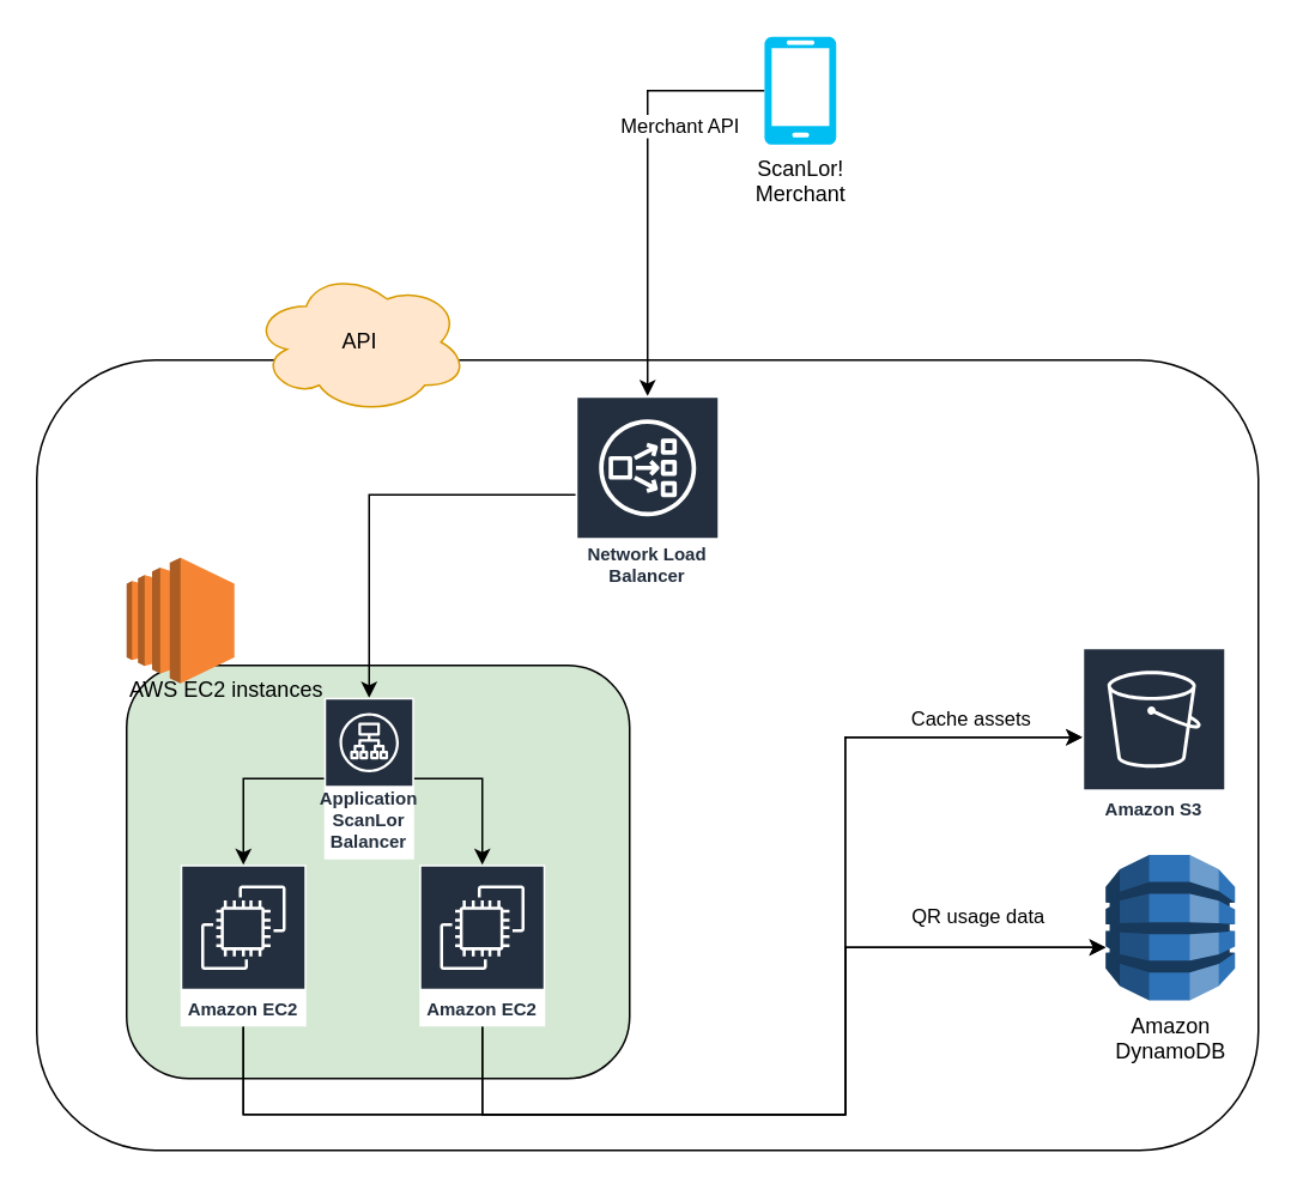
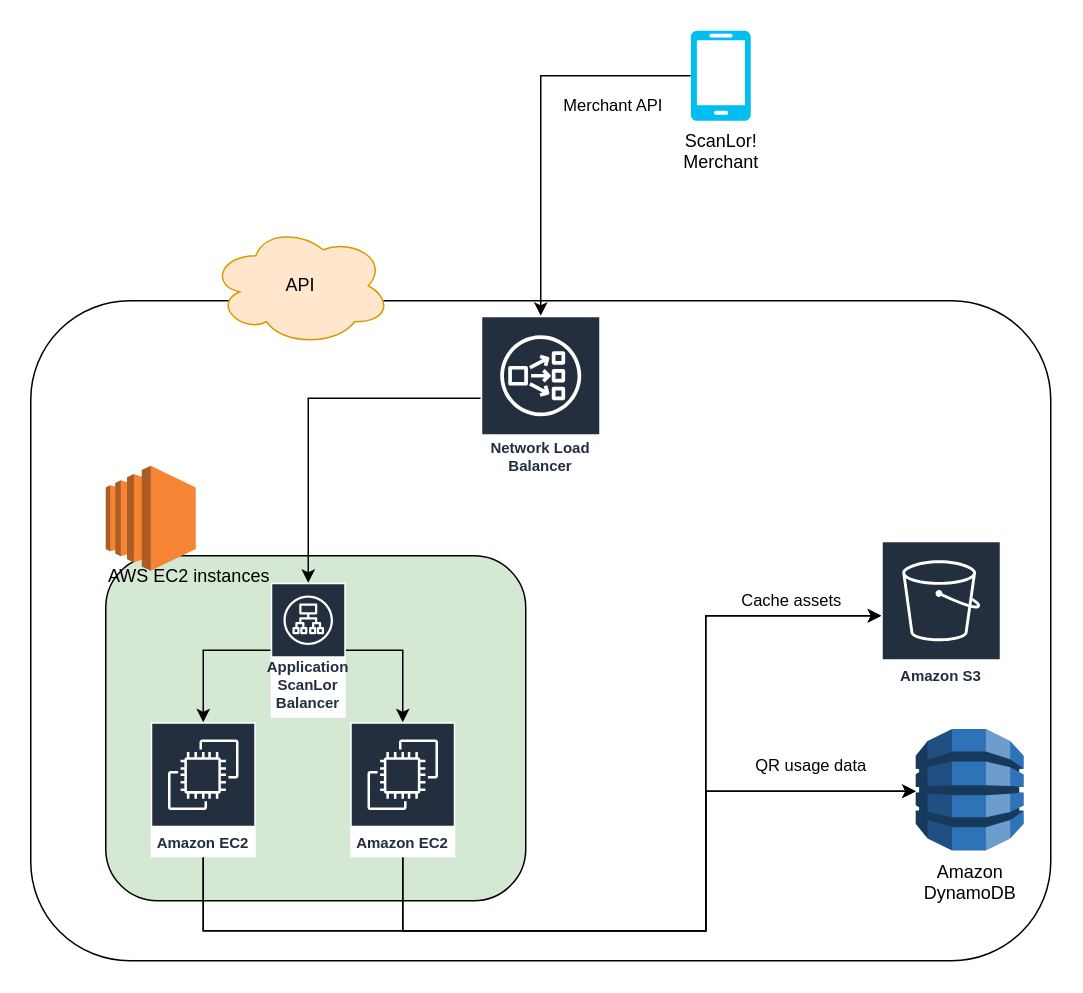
- <mxCell id="4" value="ScanLor!&lt;br&gt;Merchant" style="verticalLabelPosition=bottom;html=1;verticalAlign=top;align=center;strokeColor=none;fillColor=#00BEF2;shape=mxgraph.azure.mobile;pointerEvents=1;" vertex="1" parent="1"><mxGeometry x="425" y="20" width="40" height="60" as="geometry" /></mxCell>
+ <mxCell id="4" value="ScanLor!&lt;br&gt;Merchant" style="verticalLabelPosition=bottom;html=1;verticalAlign=top;align=center;strokeColor=none;fillColor=#00BEF2;shape=mxgraph.azure.mobile;pointerEvents=1;" vertex="1" parent="1"><mxGeometry x="460" y="20" width="40" height="60" as="geometry" /></mxCell>
- <mxCell id="8" value="Network Load Balancer" style="outlineConnect=0;fontColor=#232F3E;gradientColor=none;strokeColor=#ffffff;fillColor=#232F3E;dashed=0;verticalLabelPosition=middle;verticalAlign=bottom;align=center;html=1;whiteSpace=wrap;fontSize=10;fontStyle=1;spacing=3;shape=mxgraph.aws4.productIcon;prIcon=mxgraph.aws4.network_load_balancer;" vertex="1" parent="1"><mxGeometry x="320" y="220" width="80" height="110" as="geometry" /></mxCell>
+ <mxCell id="8" value="Network Load Balancer" style="outlineConnect=0;fontColor=#232F3E;gradientColor=none;strokeColor=#ffffff;fillColor=#232F3E;dashed=0;verticalLabelPosition=middle;verticalAlign=bottom;align=center;html=1;whiteSpace=wrap;fontSize=10;fontStyle=1;spacing=3;shape=mxgraph.aws4.productIcon;prIcon=mxgraph.aws4.network_load_balancer;" vertex="1" parent="1"><mxGeometry x="320" y="210" width="80" height="110" as="geometry" /></mxCell>
- <mxCell id="19" value="Amazon S3" style="outlineConnect=0;fontColor=#232F3E;gradientColor=none;strokeColor=#ffffff;fillColor=#232F3E;dashed=0;verticalLabelPosition=middle;verticalAlign=bottom;align=center;html=1;whiteSpace=wrap;fontSize=10;fontStyle=1;spacing=3;shape=mxgraph.aws4.productIcon;prIcon=mxgraph.aws4.s3;" vertex="1" parent="1"><mxGeometry x="602" y="360" width="80" height="100" as="geometry" /></mxCell>
+ <mxCell id="19" value="Amazon S3" style="outlineConnect=0;fontColor=#232F3E;gradientColor=none;strokeColor=#ffffff;fillColor=#232F3E;dashed=0;verticalLabelPosition=middle;verticalAlign=bottom;align=center;html=1;whiteSpace=wrap;fontSize=10;fontStyle=1;spacing=3;shape=mxgraph.aws4.productIcon;prIcon=mxgraph.aws4.s3;" vertex="1" parent="1"><mxGeometry x="587" y="360" width="80" height="100" as="geometry" /></mxCell>
- <mxCell id="20" value="Amazon &lt;br&gt;DynamoDB" style="outlineConnect=0;dashed=0;verticalLabelPosition=bottom;verticalAlign=top;align=center;html=1;shape=mxgraph.aws3.dynamo_db;fillColor=#2E73B8;gradientColor=none;" vertex="1" parent="1"><mxGeometry x="615" y="475.5" width="72" height="81" as="geometry" /></mxCell>
+ <mxCell id="20" value="Amazon &lt;br&gt;DynamoDB" style="outlineConnect=0;dashed=0;verticalLabelPosition=bottom;verticalAlign=top;align=center;html=1;shape=mxgraph.aws3.dynamo_db;fillColor=#2E73B8;gradientColor=none;" vertex="1" parent="1"><mxGeometry x="610" y="485.5" width="72" height="81" as="geometry" /></mxCell>
